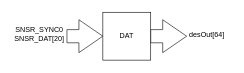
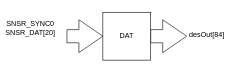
- <mxCell id="4" value="SNSR_SYNC0&lt;br&gt;SNSR_DAT[20]" style="text;html=1;strokeColor=none;fillColor=none;align=center;verticalAlign=middle;whiteSpace=wrap;rounded=0;" vertex="1" parent="1"><mxGeometry x="20" y="32.5" width="90" height="47.5" as="geometry" /></mxCell>
+ <mxCell id="4" value="SNSR_SYNC0&lt;br&gt;SNSR_DAT[20]" style="text;html=1;strokeColor=none;fillColor=none;align=center;verticalAlign=middle;whiteSpace=wrap;rounded=0;" vertex="1" parent="1"><mxGeometry x="5" y="22.5" width="90" height="47.5" as="geometry" /></mxCell>
- <mxCell id="6" value="desOut[64]" style="text;html=1;strokeColor=none;fillColor=none;align=center;verticalAlign=middle;whiteSpace=wrap;rounded=0;" vertex="1" parent="1"><mxGeometry x="305" y="48" width="80" height="20" as="geometry" /></mxCell>
+ <mxCell id="6" value="desOut[84]" style="text;html=1;strokeColor=none;fillColor=none;align=center;verticalAlign=middle;whiteSpace=wrap;rounded=0;" vertex="1" parent="1"><mxGeometry x="305" y="48" width="80" height="20" as="geometry" /></mxCell>
